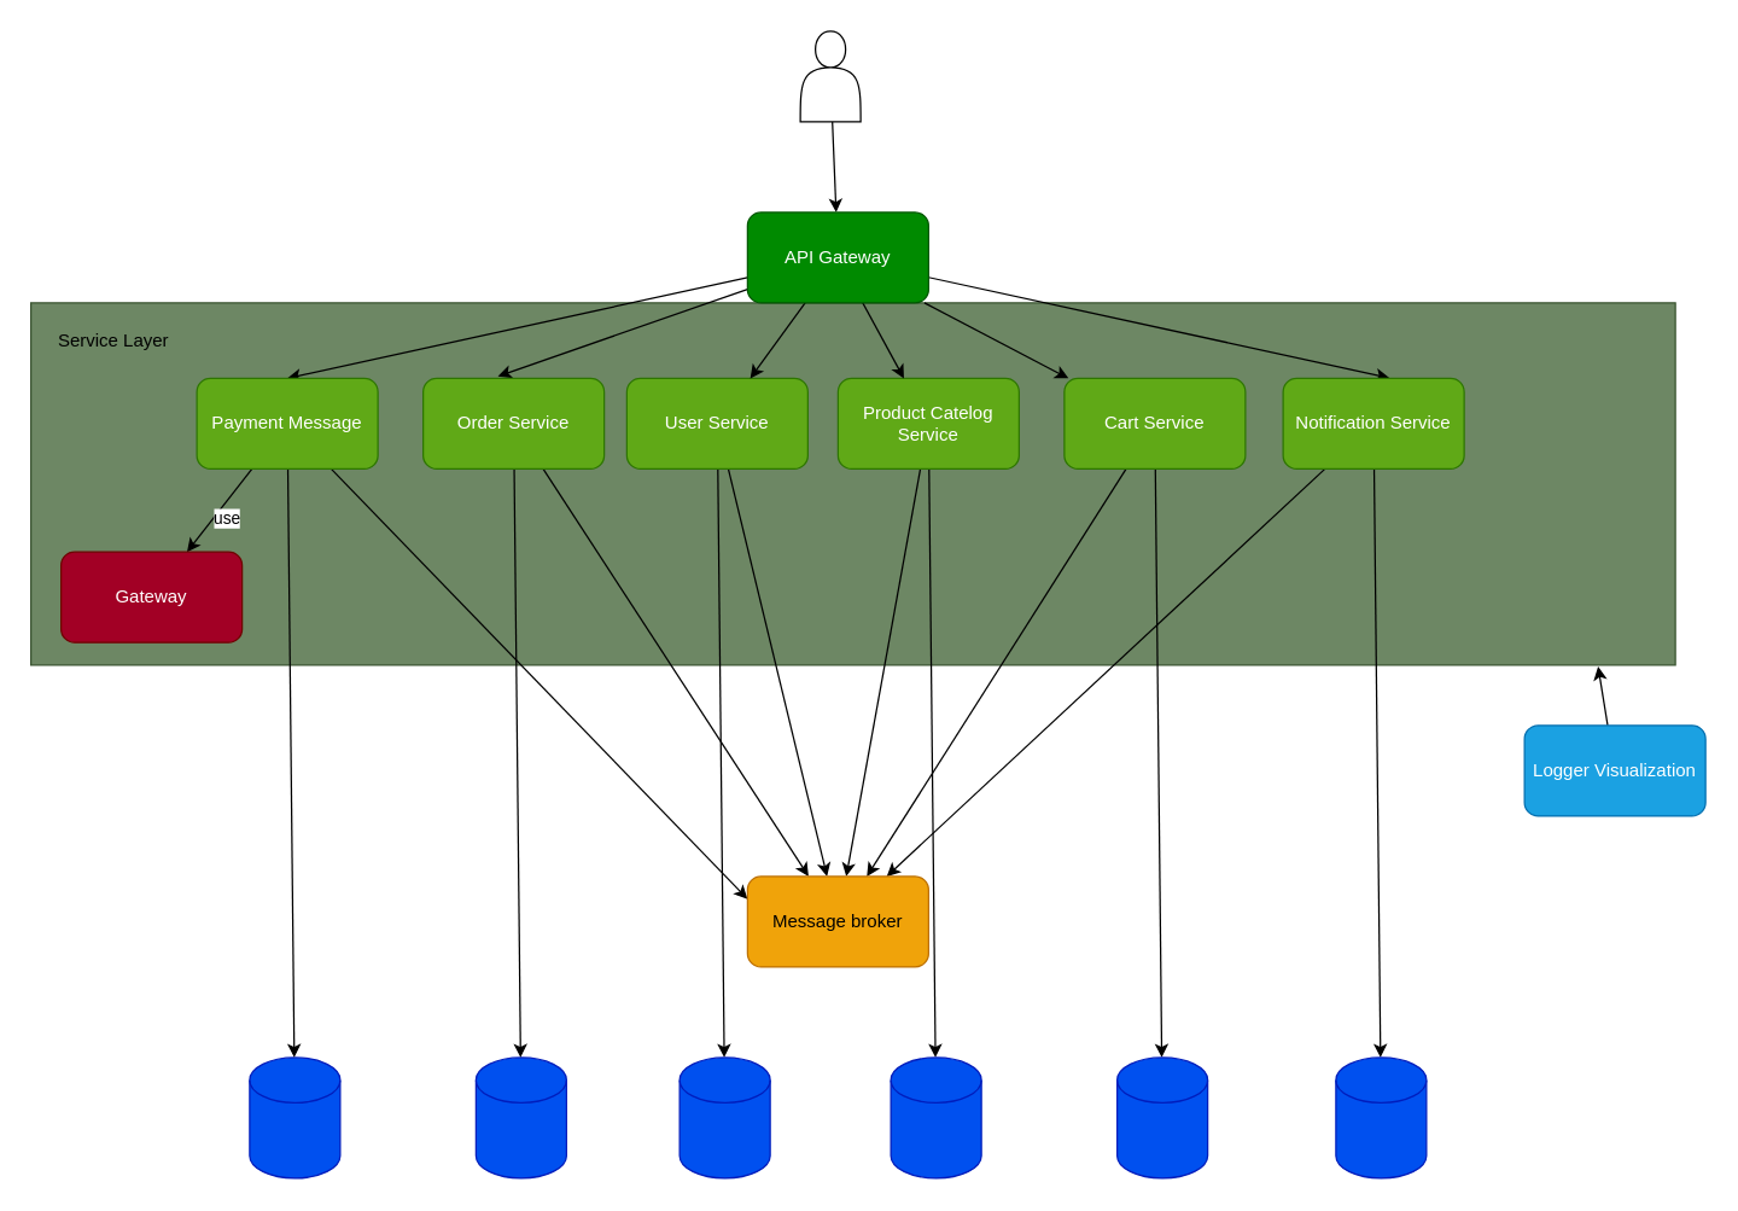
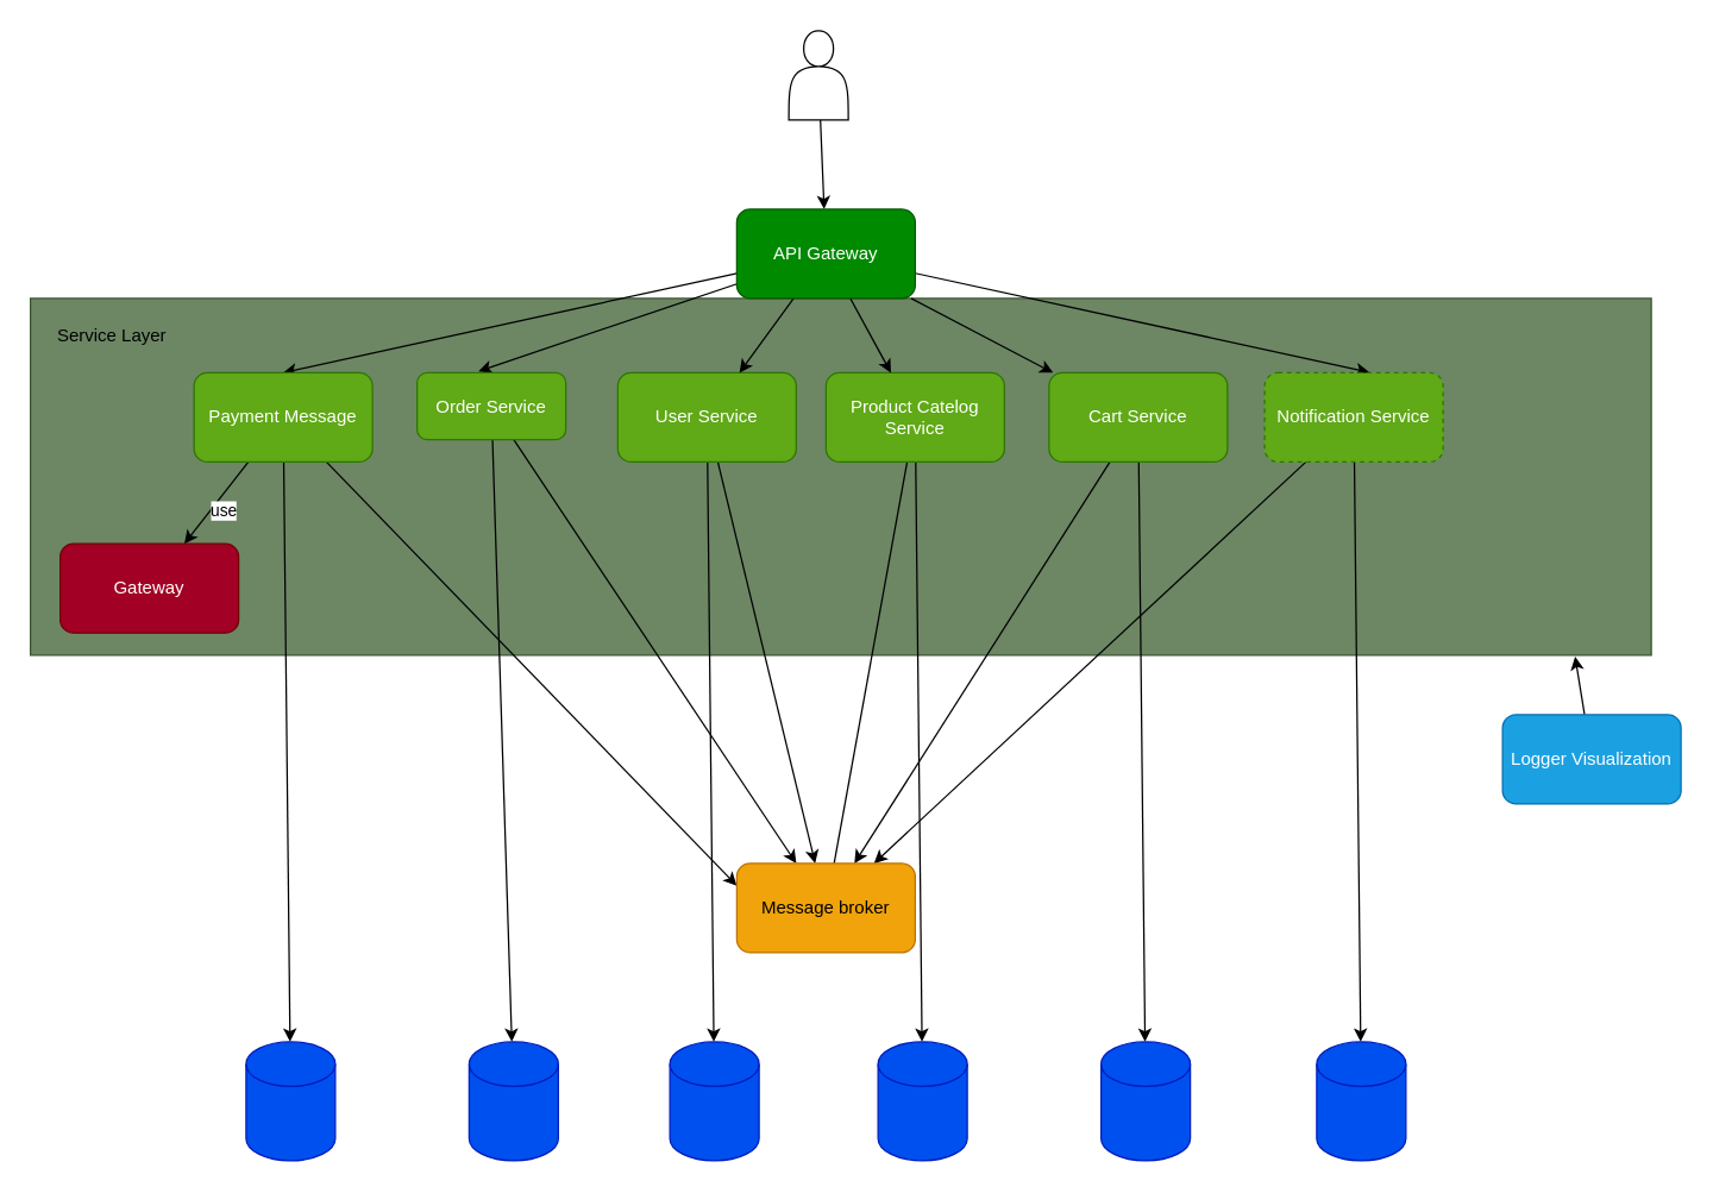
- <mxCell id="26" value="Order Service" style="rounded=1;whiteSpace=wrap;html=1;fillColor=#60a917;fontColor=#ffffff;strokeColor=#2D7600;" vertex="1" parent="1"><mxGeometry x="280" y="250" width="120" height="60" as="geometry" /></mxCell>
+ <mxCell id="26" value="Order Service" style="rounded=1;whiteSpace=wrap;html=1;fillColor=#60a917;fontColor=#ffffff;strokeColor=#2D7600;" vertex="1" parent="1"><mxGeometry x="280" y="250" width="100" height="45" as="geometry" /></mxCell>
- <mxCell id="34" value="Notification Service" style="rounded=1;whiteSpace=wrap;html=1;fillColor=#60a917;fontColor=#ffffff;strokeColor=#2D7600;" vertex="1" parent="1"><mxGeometry x="850" y="250" width="120" height="60" as="geometry" /></mxCell>
+ <mxCell id="34" value="Notification Service" style="rounded=1;whiteSpace=wrap;html=1;fillColor=#60a917;fontColor=#ffffff;strokeColor=#2D7600;dashed=1;" vertex="1" parent="1"><mxGeometry x="850" y="250" width="120" height="60" as="geometry" /></mxCell>
- <mxCell id="9" style="edgeStyle=none;html=1;" edge="1" parent="1" source="10" target="39"><mxGeometry relative="1" as="geometry" /></mxCell>
+ <mxCell id="9" style="edgeStyle=none;html=1;endArrow=none;" edge="1" parent="1" source="10" target="39"><mxGeometry relative="1" as="geometry" /></mxCell>
